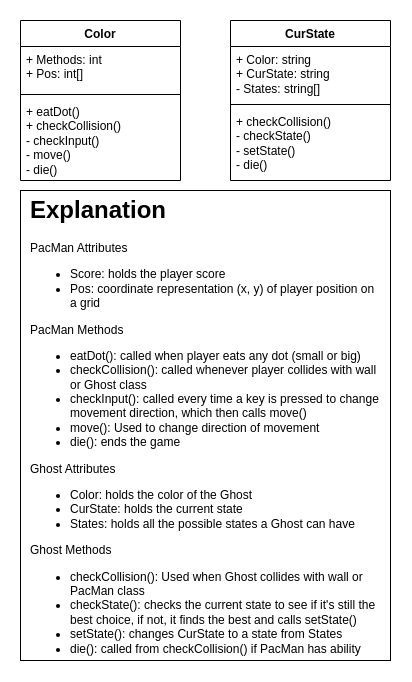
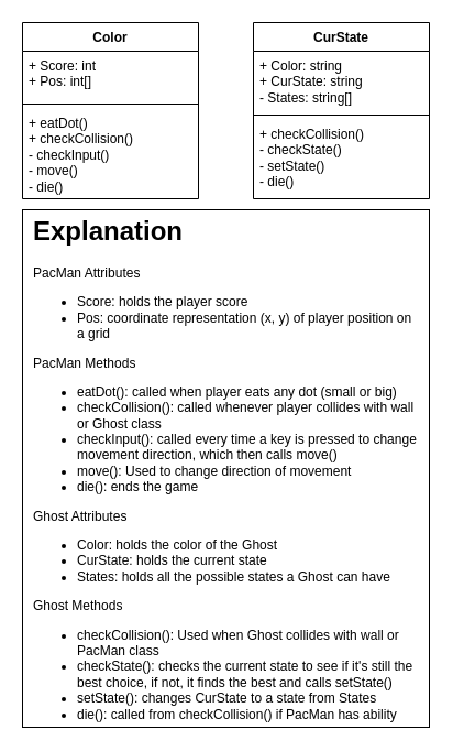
- <mxCell id="3" value="+ Methods: int&lt;br&gt;+ Pos: int[]" style="text;strokeColor=none;fillColor=none;align=left;verticalAlign=top;spacingLeft=4;spacingRight=4;overflow=hidden;rotatable=0;points=[[0,0.5],[1,0.5]];portConstraint=eastwest;whiteSpace=wrap;html=1;" vertex="1" parent="2"><mxGeometry y="26" width="160" height="44" as="geometry" /></mxCell>
+ <mxCell id="3" value="+ Score: int&lt;br&gt;+ Pos: int[]" style="text;strokeColor=none;fillColor=none;align=left;verticalAlign=top;spacingLeft=4;spacingRight=4;overflow=hidden;rotatable=0;points=[[0,0.5],[1,0.5]];portConstraint=eastwest;whiteSpace=wrap;html=1;" vertex="1" parent="2"><mxGeometry y="26" width="160" height="44" as="geometry" /></mxCell>
